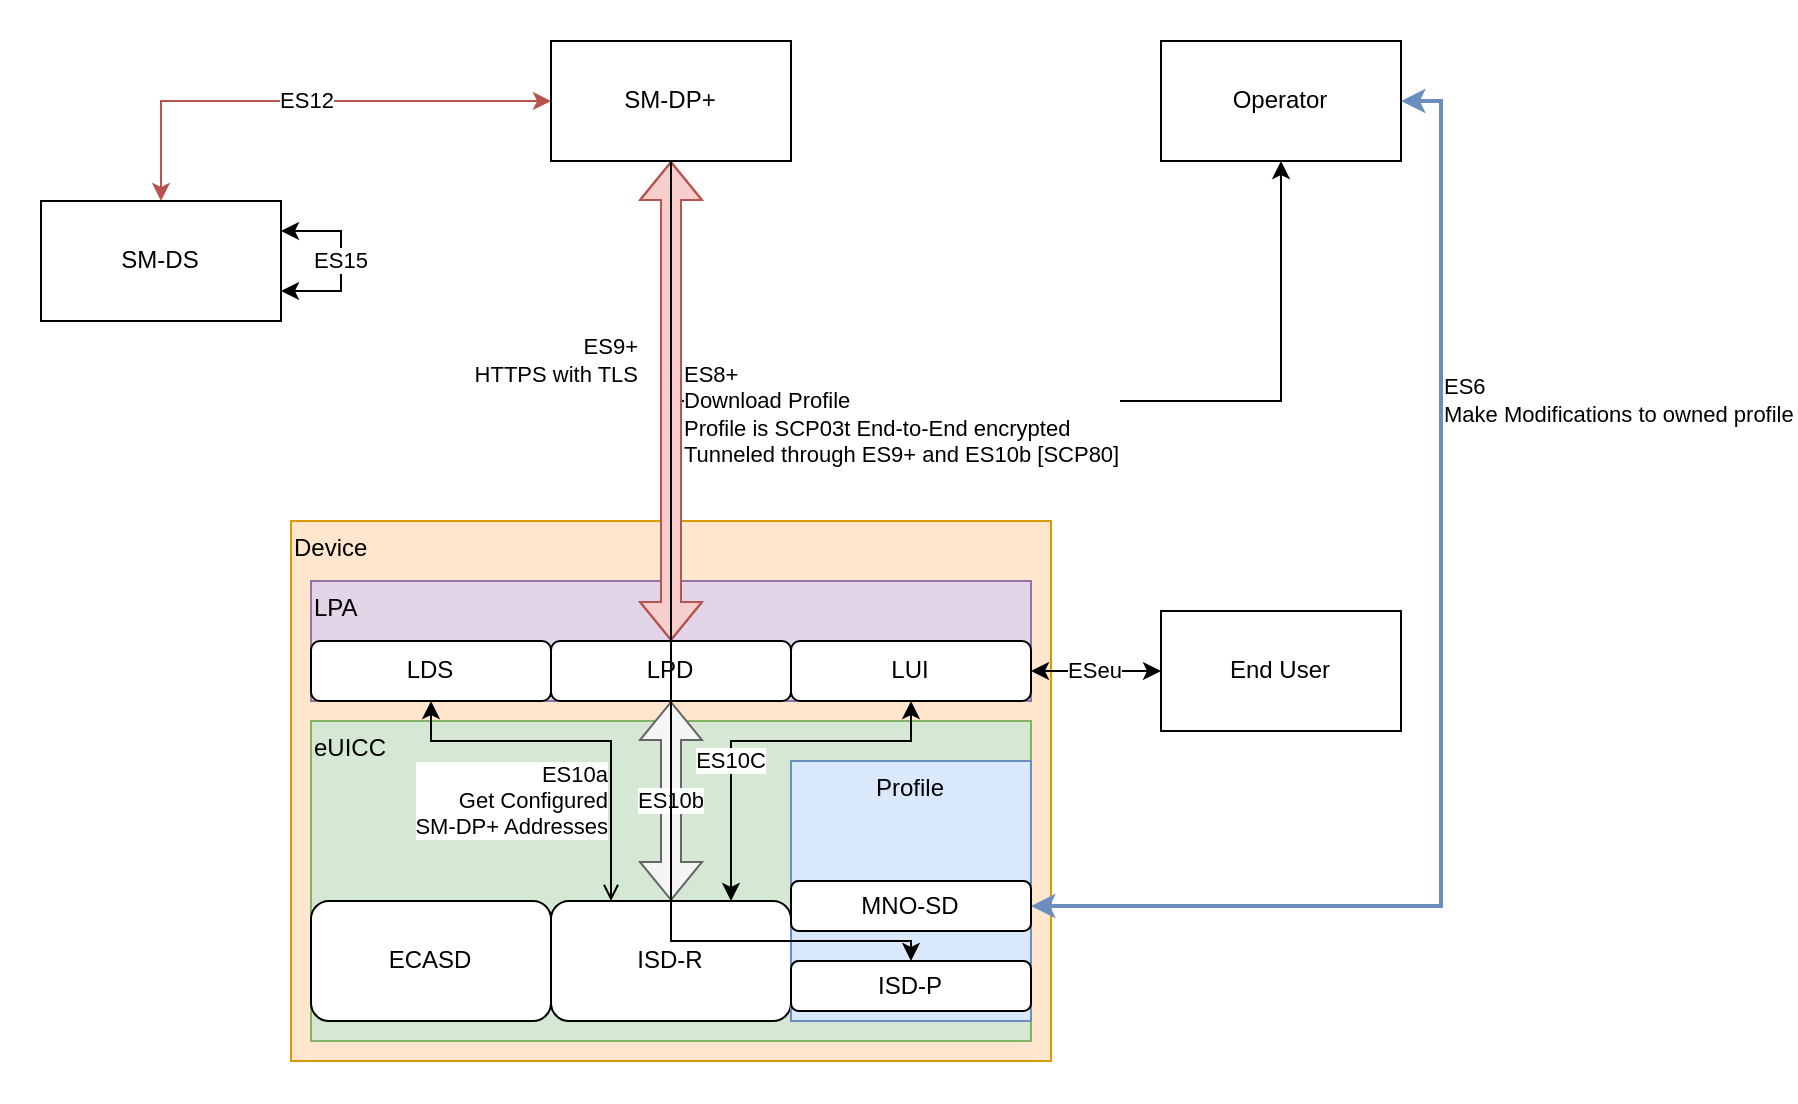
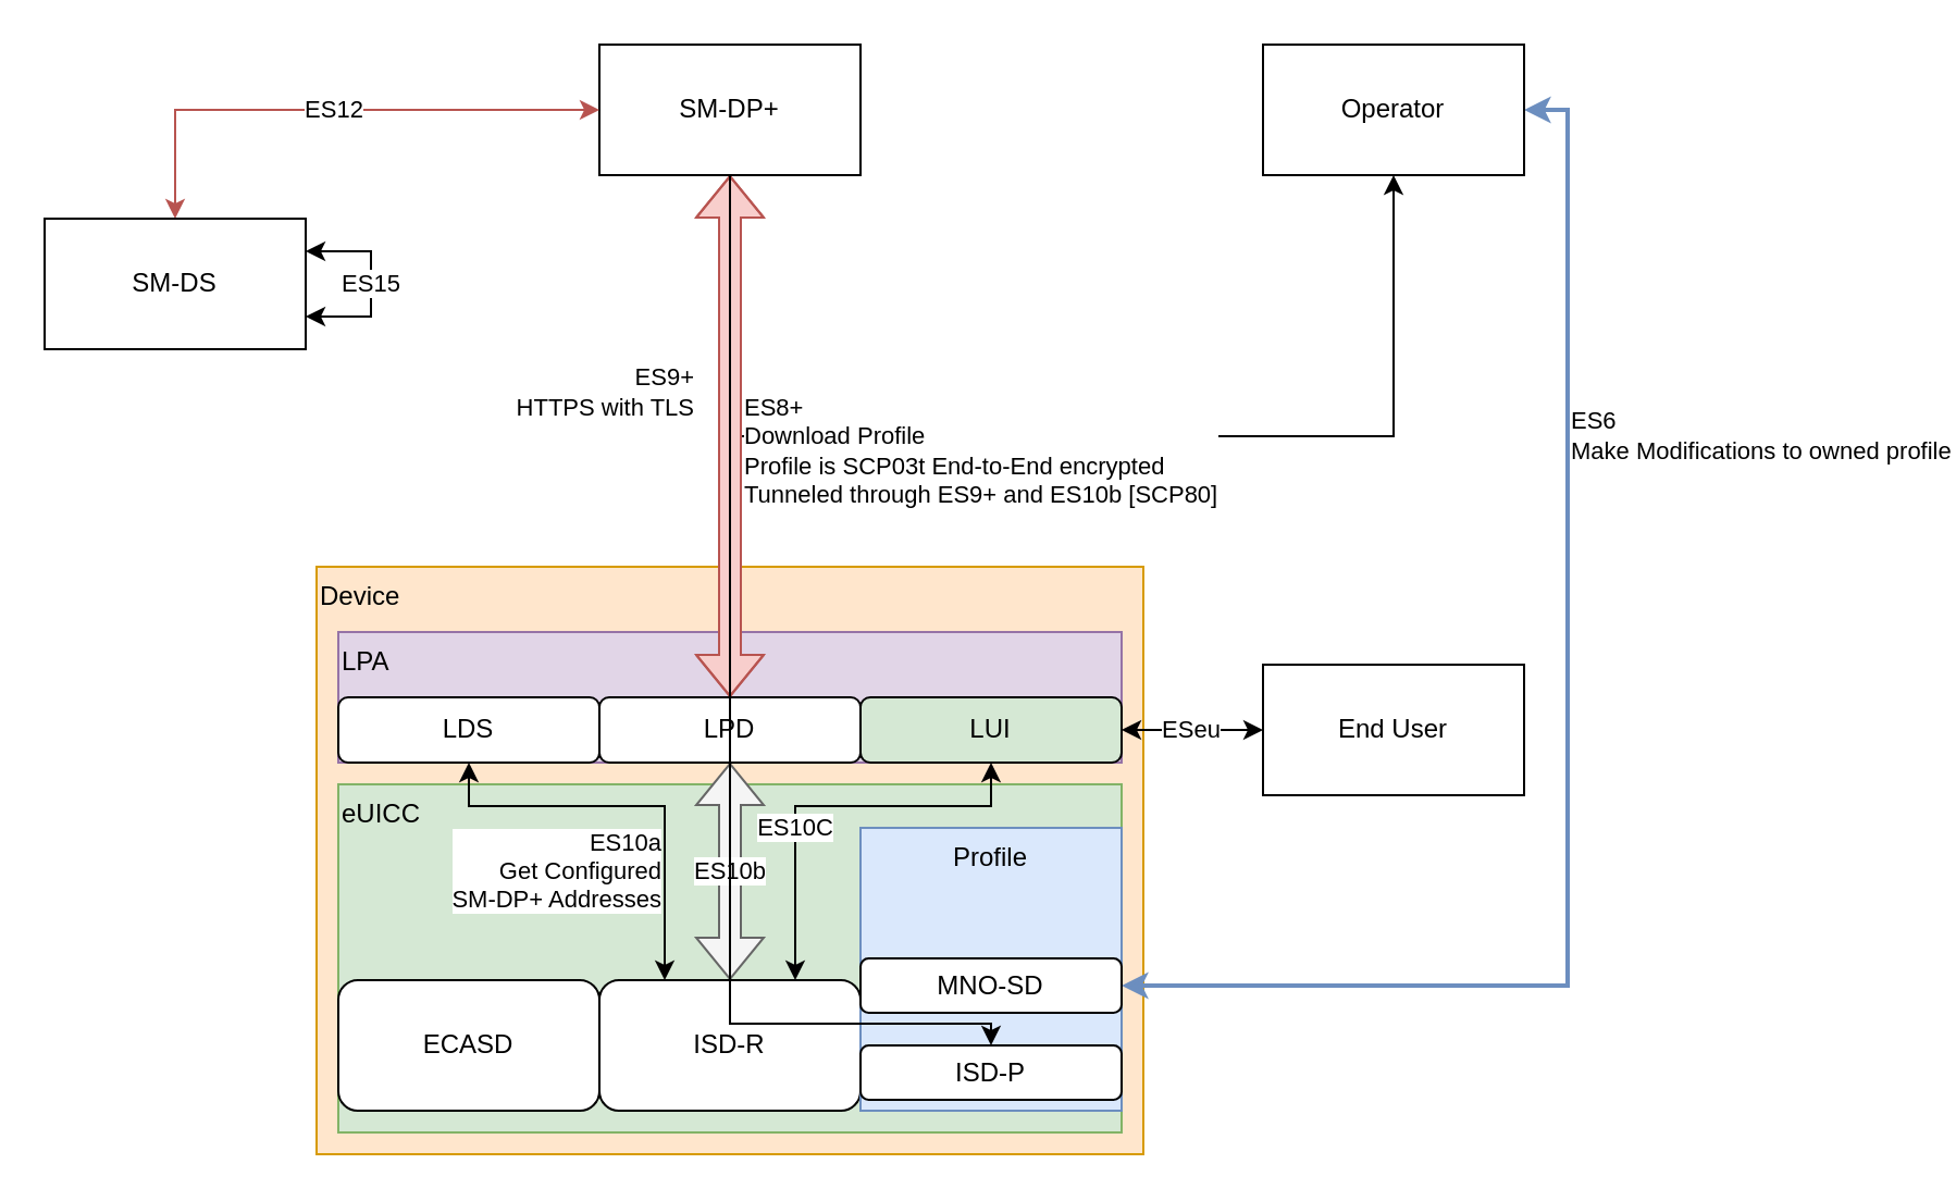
- <mxCell id="11" value="LUI" style="rounded=1;whiteSpace=wrap;html=1;" parent="1" vertex="1"><mxGeometry x="395" y="320" width="120" height="30" as="geometry" /></mxCell>
+ <mxCell id="11" value="LUI" style="rounded=1;whiteSpace=wrap;html=1;fillColor=#d5e8d4;" parent="1" vertex="1"><mxGeometry x="395" y="320" width="120" height="30" as="geometry" /></mxCell>
- <mxCell id="6" value="ES10a&lt;br&gt;Get Configured&lt;br&gt;SM-DP+ Addresses" style="edgeStyle=orthogonalEdgeStyle;rounded=0;orthogonalLoop=1;jettySize=auto;html=1;exitX=0.5;exitY=1;exitDx=0;exitDy=0;entryX=0.25;entryY=0;entryDx=0;entryDy=0;startArrow=classic;startFill=1;strokeWidth=1;align=right;endArrow=open;" parent="1" source="7" target="18" edge="1"><mxGeometry x="0.474" relative="1" as="geometry"><Array as="points"><mxPoint x="215" y="370" /><mxPoint x="305" y="370" /></Array><mxPoint as="offset" /></mxGeometry></mxCell>
+ <mxCell id="6" value="ES10a&lt;br&gt;Get Configured&lt;br&gt;SM-DP+ Addresses" style="edgeStyle=orthogonalEdgeStyle;rounded=0;orthogonalLoop=1;jettySize=auto;html=1;exitX=0.5;exitY=1;exitDx=0;exitDy=0;entryX=0.25;entryY=0;entryDx=0;entryDy=0;startArrow=classic;startFill=1;strokeWidth=1;align=right;" parent="1" source="7" target="18" edge="1"><mxGeometry x="0.474" relative="1" as="geometry"><Array as="points"><mxPoint x="215" y="370" /><mxPoint x="305" y="370" /></Array><mxPoint as="offset" /></mxGeometry></mxCell>
